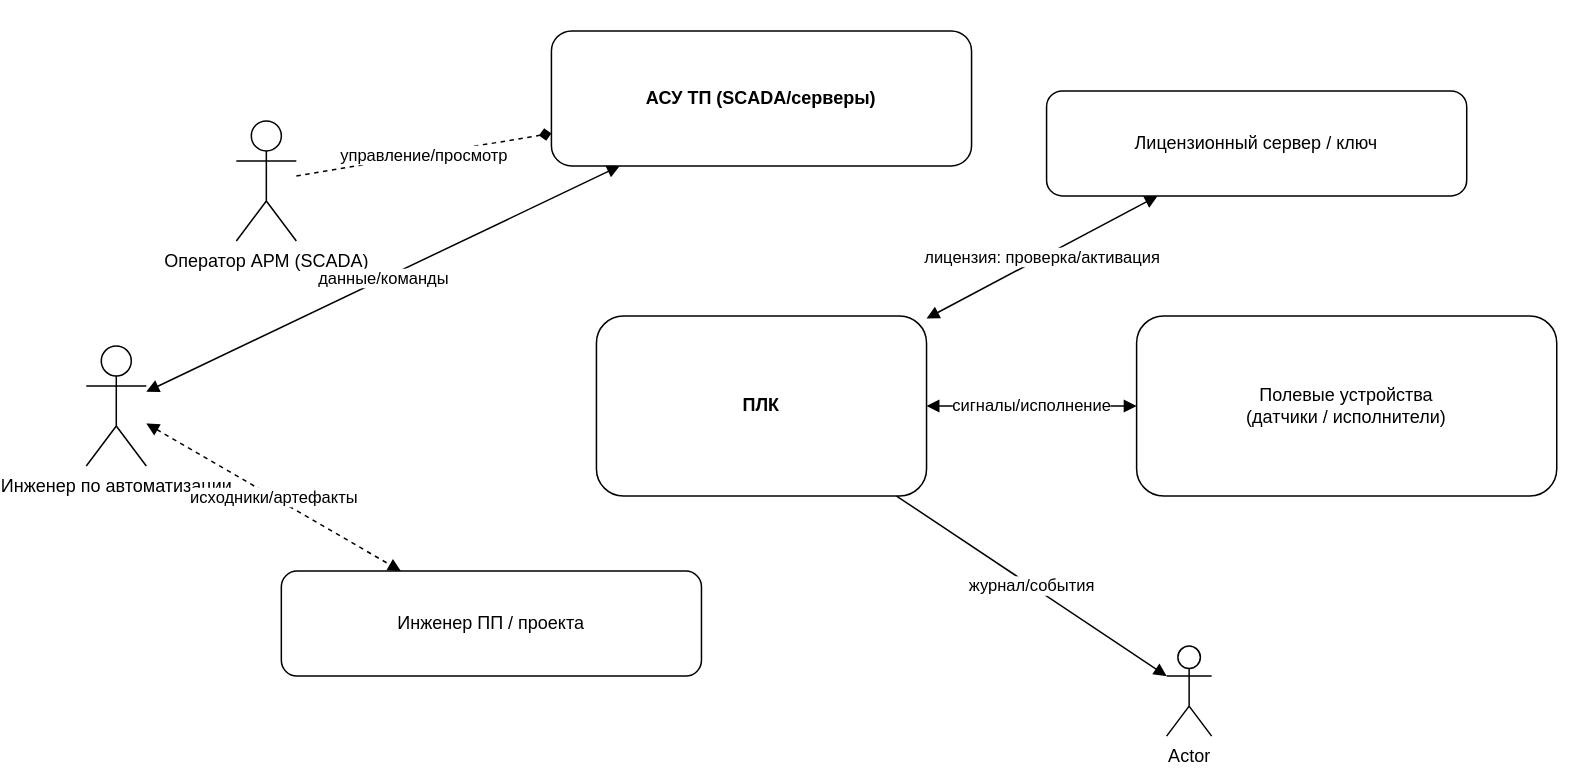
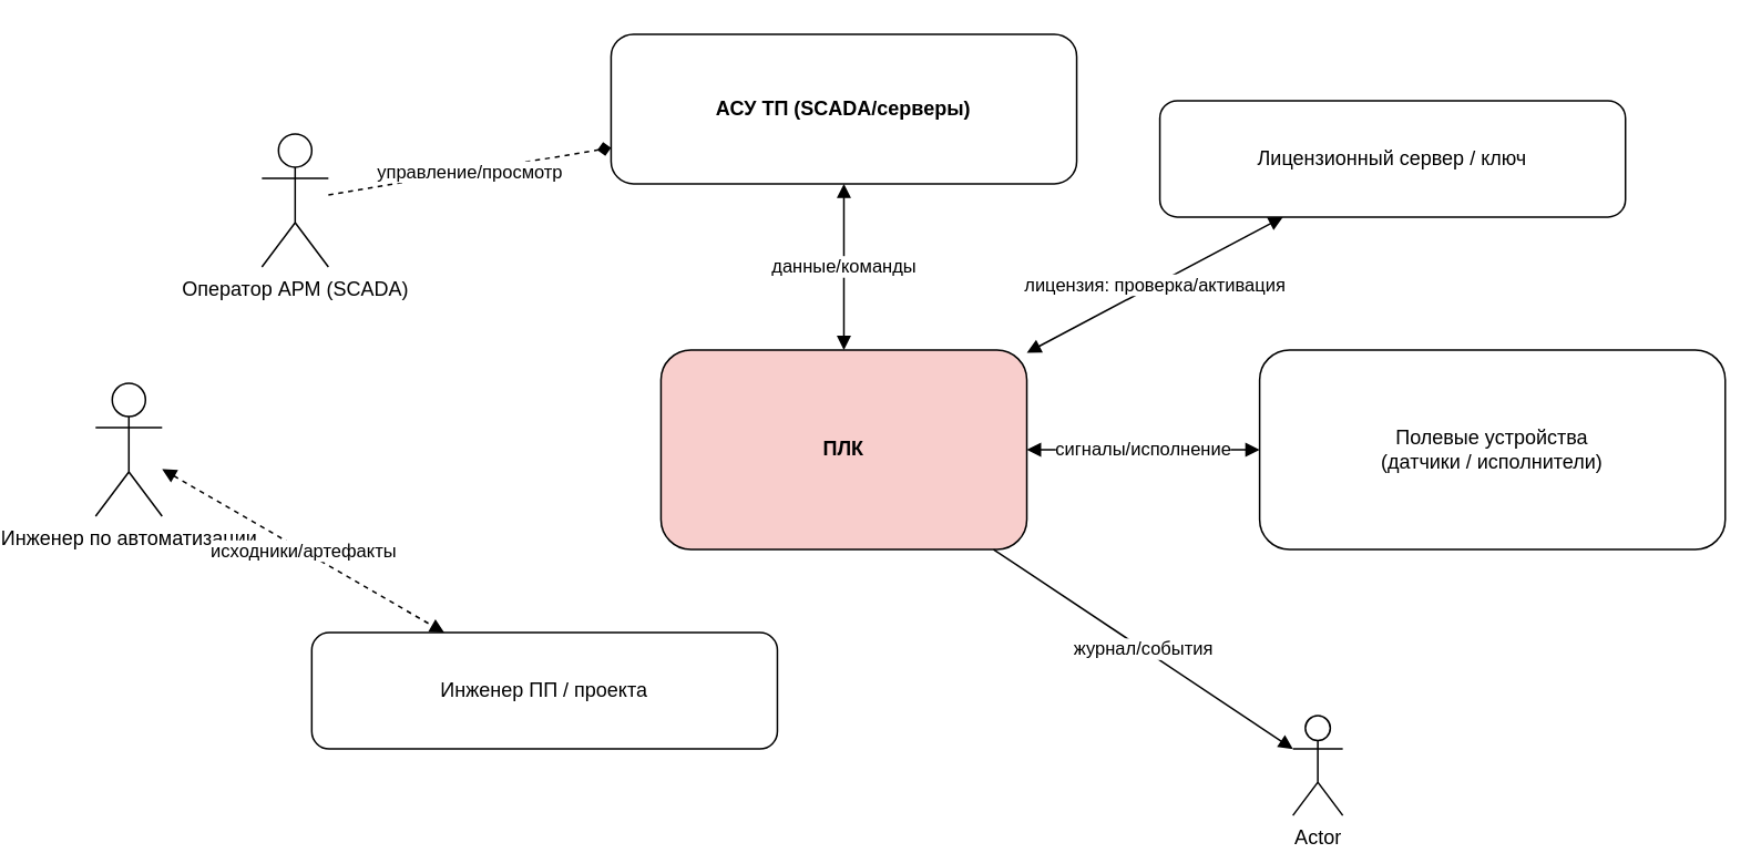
- <mxCell id="10" value="данные/команды" style="endArrow=block;startArrow=block;html=1;strokeColor=#000000;fontColor=#000000;" parent="1" source="4" target="3" edge="1"><mxGeometry relative="1" as="geometry" /></mxCell>
+ <mxCell id="10" value="данные/команды" style="endArrow=block;startArrow=block;html=1;strokeColor=#000000;fontColor=#000000" parent="1" source="4" target="6" edge="1"><mxGeometry relative="1" as="geometry" /></mxCell>
- <mxCell id="6" value="ПЛК" style="rounded=1;whiteSpace=wrap;html=1;strokeColor=#000000;fillColor=#FFFFFF;fontStyle=1;fontColor=#000000" parent="1" vertex="1"><mxGeometry x="360" y="210" width="220" height="120" as="geometry" /></mxCell>
+ <mxCell id="6" value="ПЛК" style="rounded=1;whiteSpace=wrap;html=1;strokeColor=#000000;fillColor=#f8cecc;fontStyle=1;fontColor=#000000;" parent="1" vertex="1"><mxGeometry x="360" y="210" width="220" height="120" as="geometry" /></mxCell>
